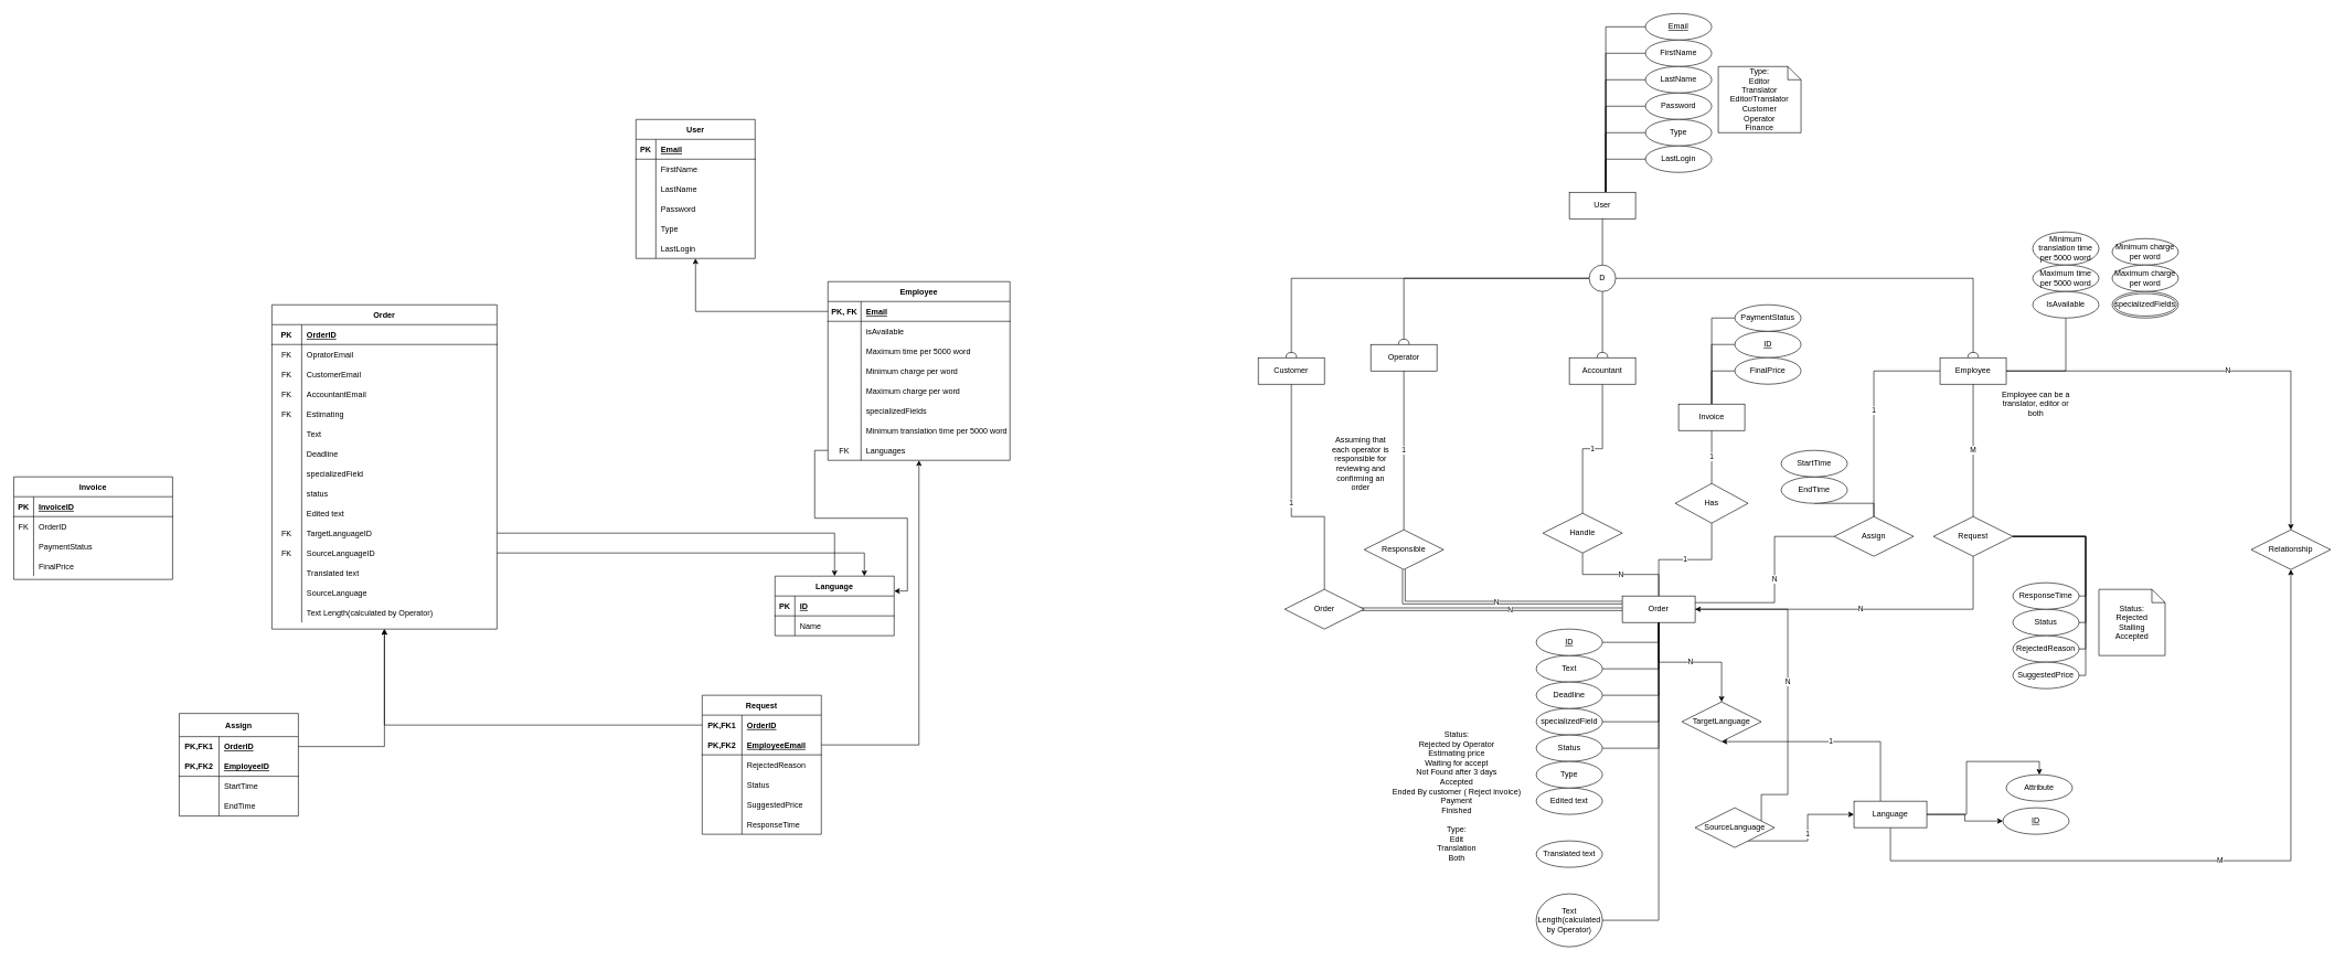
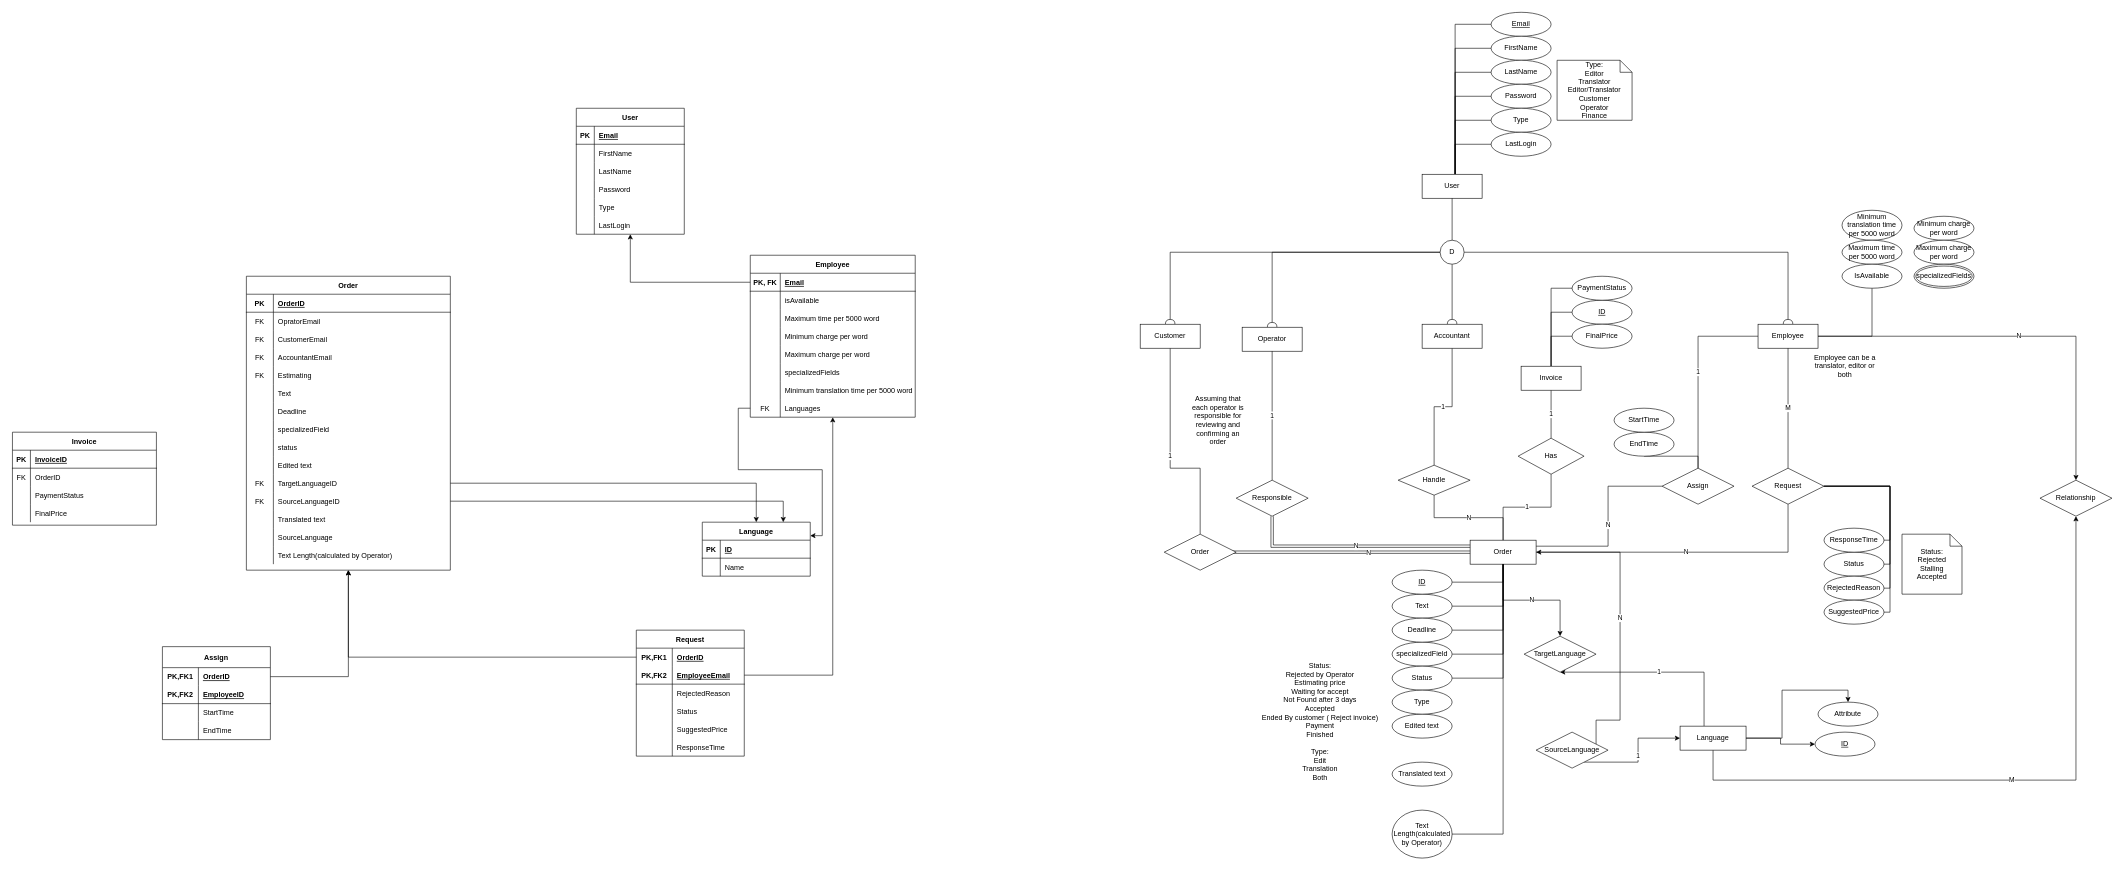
- <mxCell id="19" value="Operator" style="whiteSpace=wrap;html=1;align=center;" parent="1" vertex="1"><mxGeometry x="2070" y="520" width="100" height="40" as="geometry" /></mxCell>
+ <mxCell id="19" value="Operator" style="whiteSpace=wrap;html=1;align=center;" parent="1" vertex="1"><mxGeometry x="2070" y="545" width="100" height="40" as="geometry" /></mxCell>
- <mxCell id="89" value="&lt;div&gt;Assuming that each operator is &lt;br&gt;&lt;/div&gt;&lt;div&gt;responsible for reviewing and confirming an order&lt;br&gt;&lt;/div&gt;" style="shape=note;size=20;whiteSpace=wrap;html=1;gradientColor=none;opacity=0;" parent="1" vertex="1"><mxGeometry x="2005" y="650" width="100" height="100" as="geometry" /></mxCell>
+ <mxCell id="89" value="&lt;div&gt;Assuming that each operator is &lt;br&gt;&lt;/div&gt;&lt;div&gt;responsible for reviewing and confirming an order&lt;br&gt;&lt;/div&gt;" style="shape=note;size=20;whiteSpace=wrap;html=1;gradientColor=none;opacity=0;" parent="1" vertex="1"><mxGeometry x="1980" y="650" width="100" height="100" as="geometry" /></mxCell>
- <mxCell id="55" value="Handle" style="shape=rhombus;perimeter=rhombusPerimeter;whiteSpace=wrap;html=1;align=center;" parent="1" vertex="1"><mxGeometry x="2330" y="775" width="120" height="60" as="geometry" /></mxCell>
+ <mxCell id="55" value="Handle" style="shape=rhombus;perimeter=rhombusPerimeter;whiteSpace=wrap;html=1;align=center;" parent="1" vertex="1"><mxGeometry x="2330" y="775" width="120" height="50" as="geometry" /></mxCell>
